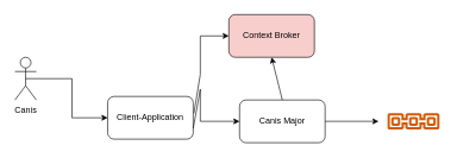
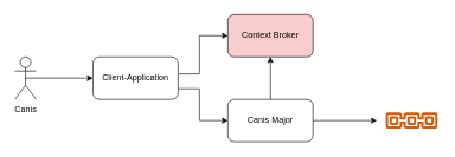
- <mxCell id="9" value="Client-Application" style="rounded=1;whiteSpace=wrap;html=1;" vertex="1" parent="1"><mxGeometry x="150" y="135" width="120" height="60" as="geometry" /></mxCell>
+ <mxCell id="9" value="Client-Application" style="rounded=1;whiteSpace=wrap;html=1;" vertex="1" parent="1"><mxGeometry x="130" y="80" width="120" height="60" as="geometry" /></mxCell>
- <mxCell id="5" value="Canis Major" style="rounded=1;whiteSpace=wrap;html=1;" vertex="1" parent="1"><mxGeometry x="335" y="140" width="120" height="60" as="geometry" /></mxCell>
+ <mxCell id="5" value="Canis Major" style="rounded=1;whiteSpace=wrap;html=1;" vertex="1" parent="1"><mxGeometry x="320" y="140" width="120" height="60" as="geometry" /></mxCell>
